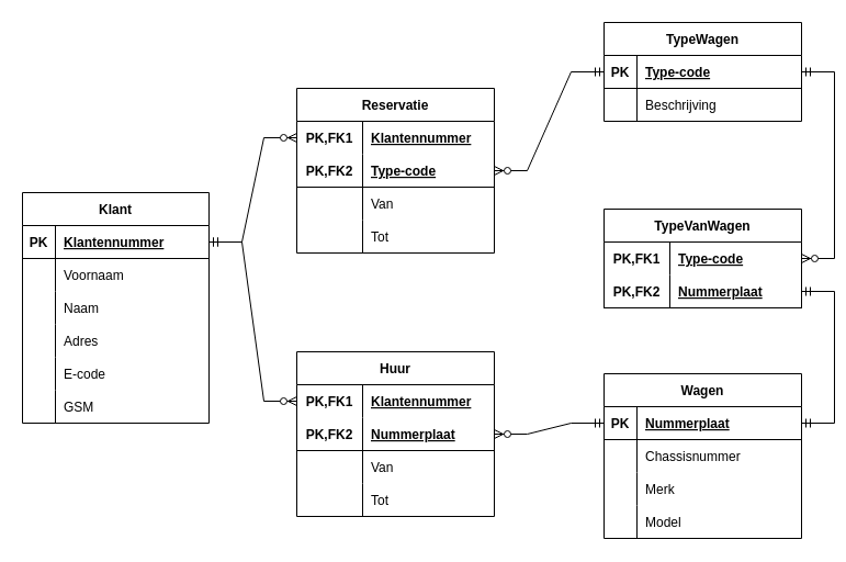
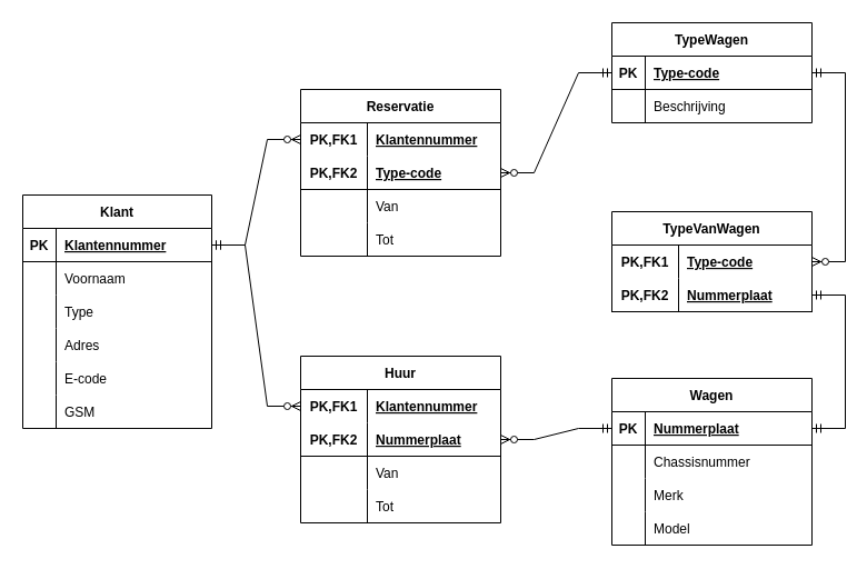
- <mxCell id="42" value="Naam" style="shape=partialRectangle;connectable=0;fillColor=none;top=0;left=0;bottom=0;right=0;align=left;spacingLeft=6;overflow=hidden;" parent="40" vertex="1"><mxGeometry x="30" width="140" height="30" as="geometry"><mxRectangle width="140" height="30" as="alternateBounds" /></mxGeometry></mxCell>
+ <mxCell id="42" value="Type" style="shape=partialRectangle;connectable=0;fillColor=none;top=0;left=0;bottom=0;right=0;align=left;spacingLeft=6;overflow=hidden;" parent="40" vertex="1"><mxGeometry x="30" width="140" height="30" as="geometry"><mxRectangle width="140" height="30" as="alternateBounds" /></mxGeometry></mxCell>
